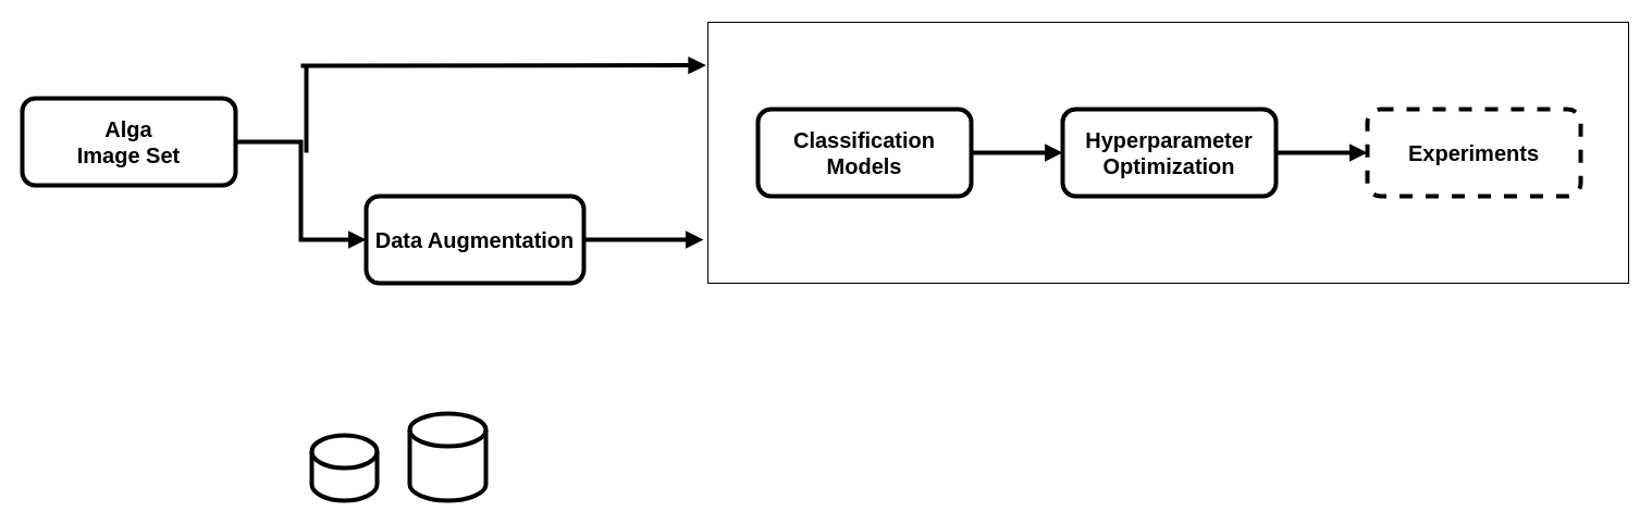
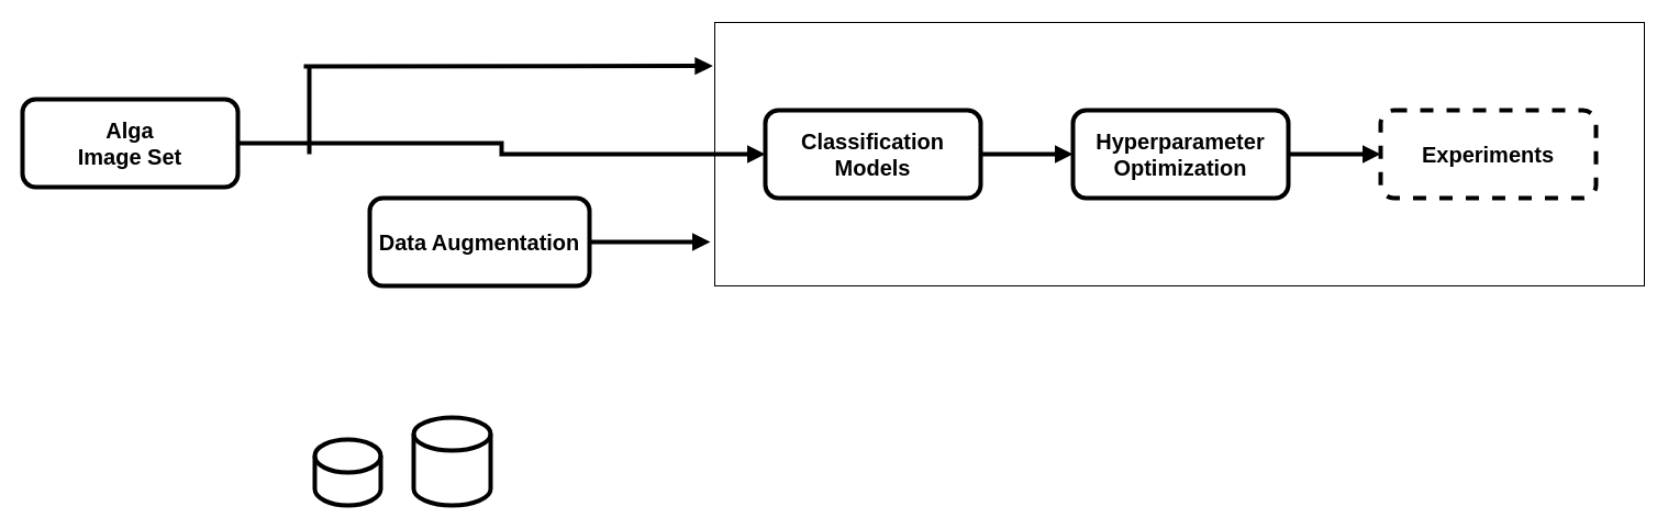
- <mxCell id="9" style="edgeStyle=orthogonalEdgeStyle;rounded=0;orthogonalLoop=1;jettySize=auto;html=1;exitX=1;exitY=0.5;exitDx=0;exitDy=0;entryX=0;entryY=0.5;entryDx=0;entryDy=0;strokeWidth=4;endArrow=block;endFill=1;" edge="1" parent="1" source="10" target="4"><mxGeometry relative="1" as="geometry" /></mxCell>
+ <mxCell id="9" style="edgeStyle=orthogonalEdgeStyle;rounded=0;orthogonalLoop=1;jettySize=auto;html=1;exitX=1;exitY=0.5;exitDx=0;exitDy=0;strokeWidth=4;endArrow=block;endFill=1;" edge="1" parent="1" source="10" target="6"><mxGeometry relative="1" as="geometry" /></mxCell>
